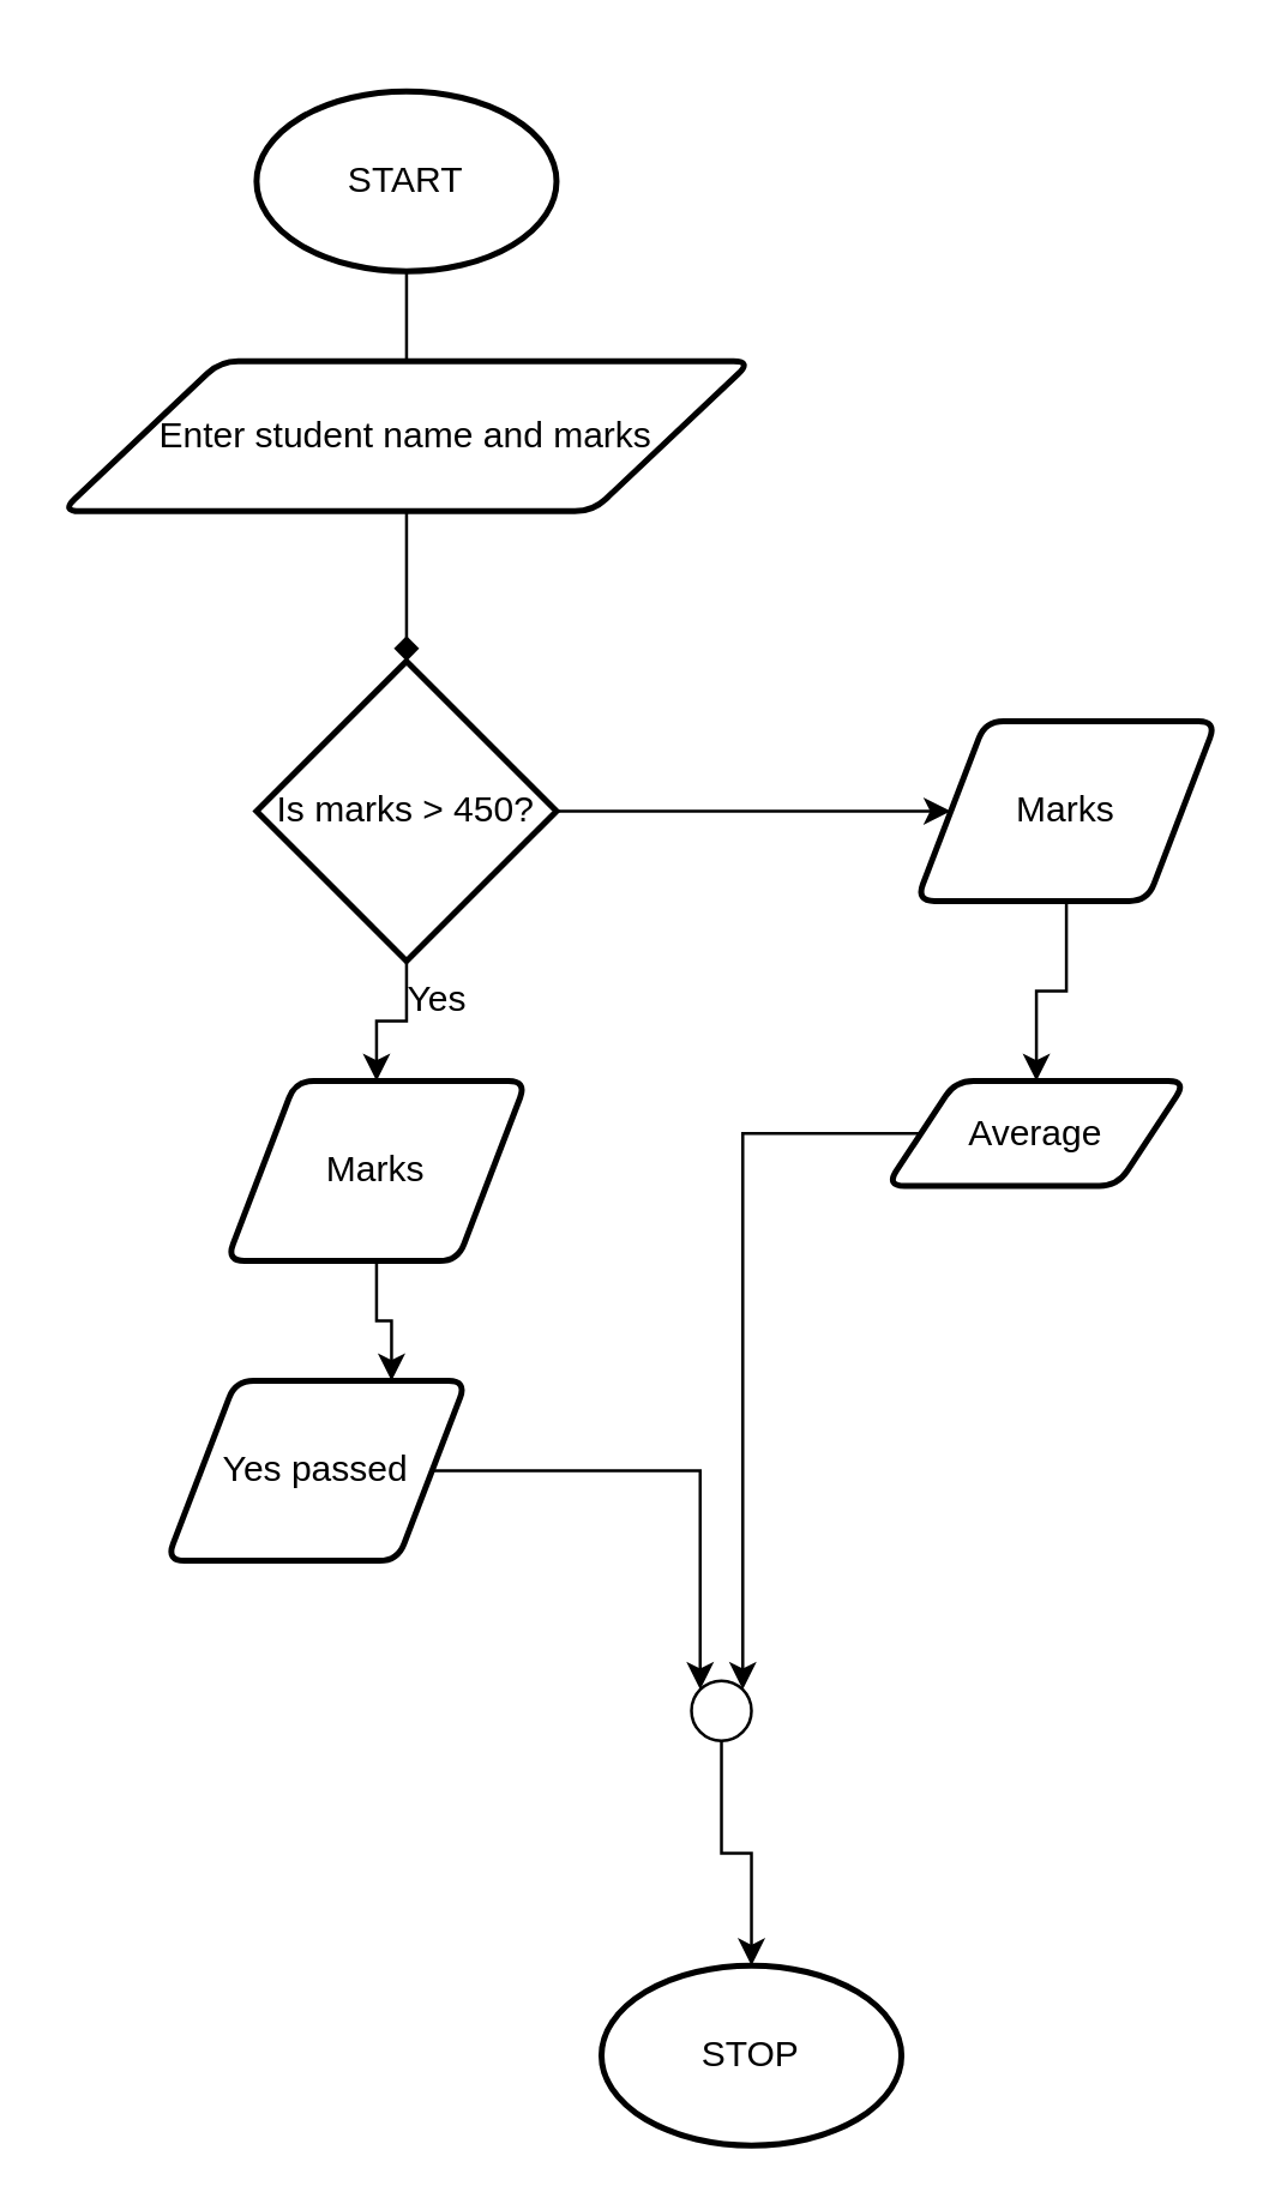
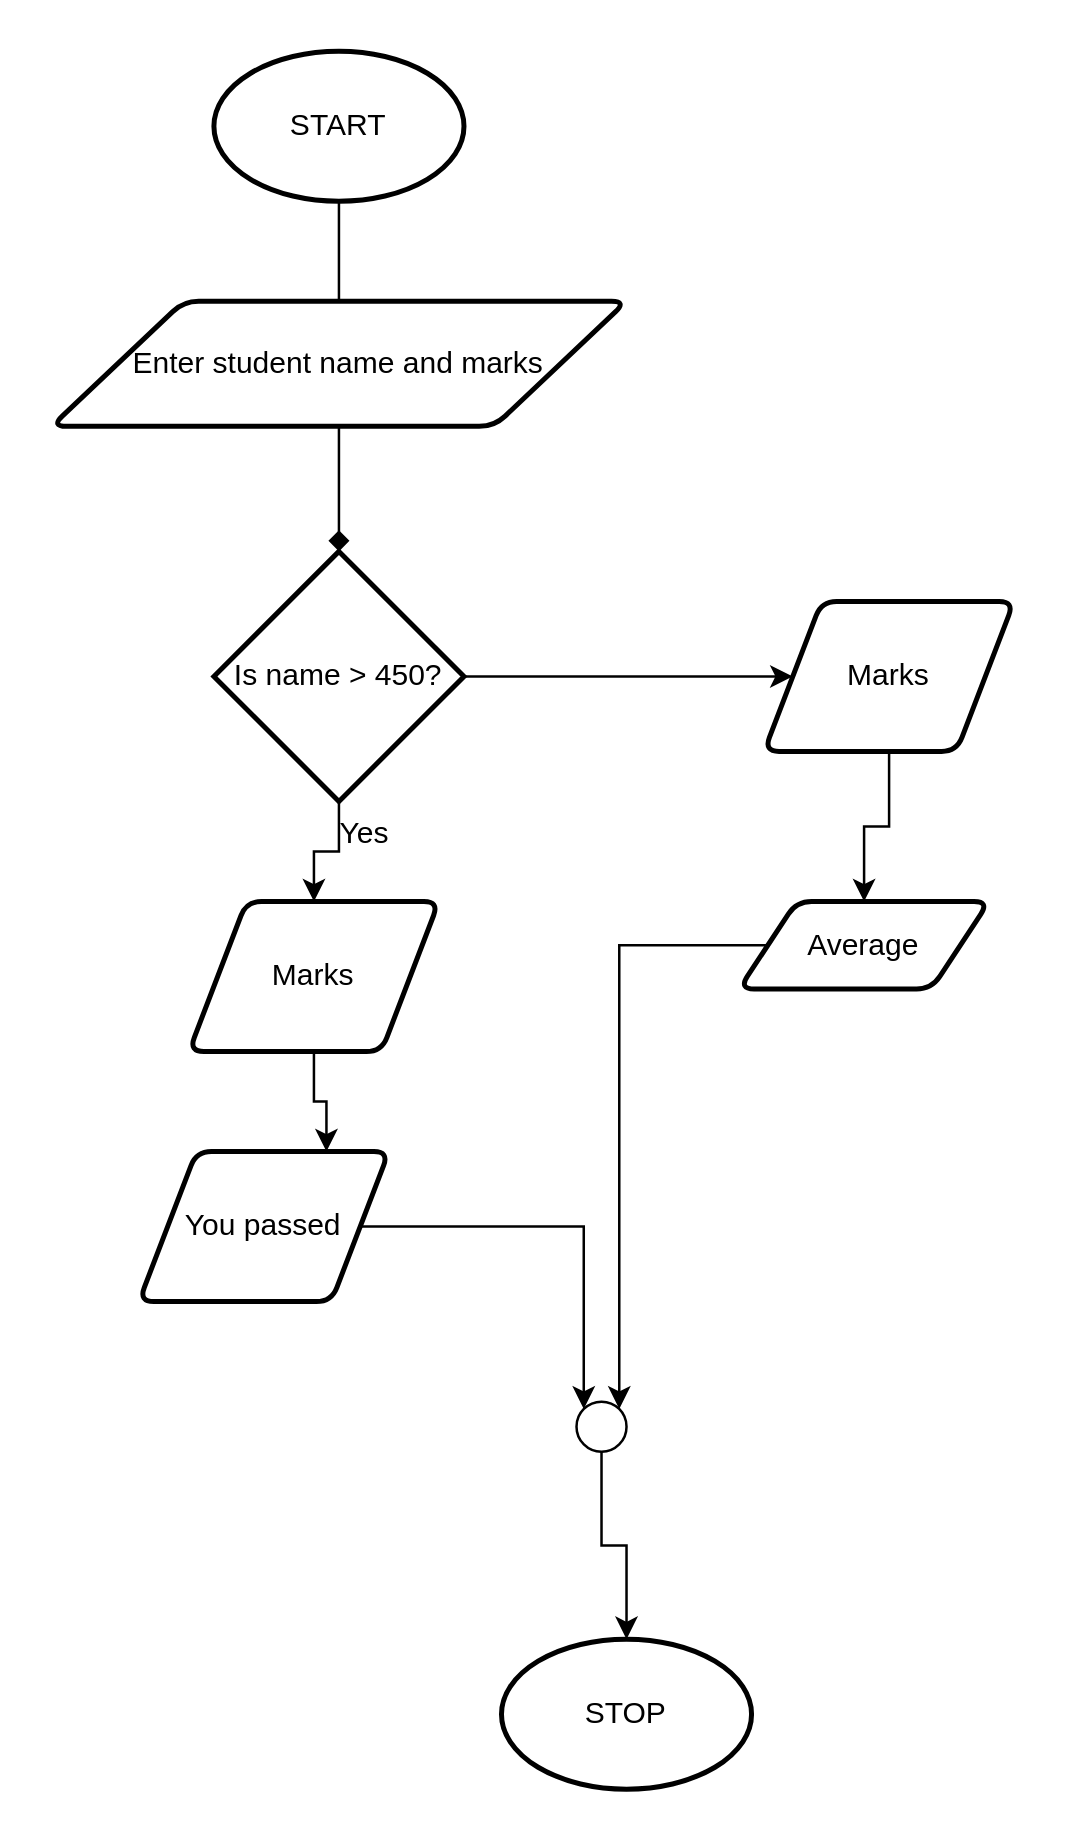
- <mxCell id="3" value="START" style="strokeWidth=2;html=1;shape=mxgraph.flowchart.start_1;whiteSpace=wrap;" vertex="1" parent="1"><mxGeometry x="85" y="30" width="100" height="60" as="geometry" /></mxCell>
+ <mxCell id="3" value="START" style="strokeWidth=2;html=1;shape=mxgraph.flowchart.start_1;whiteSpace=wrap;" vertex="1" parent="1"><mxGeometry x="85" y="20" width="100" height="60" as="geometry" /></mxCell>
- <mxCell id="8" value="Is marks &amp;gt; 450?" style="strokeWidth=2;html=1;shape=mxgraph.flowchart.decision;whiteSpace=wrap;" vertex="1" parent="1"><mxGeometry x="85" y="220" width="100" height="100" as="geometry" /></mxCell>
+ <mxCell id="8" value="Is name &amp;gt; 450?" style="strokeWidth=2;html=1;shape=mxgraph.flowchart.decision;whiteSpace=wrap;" vertex="1" parent="1"><mxGeometry x="85" y="220" width="100" height="100" as="geometry" /></mxCell>
- <mxCell id="12" value="Yes passed" style="shape=parallelogram;html=1;strokeWidth=2;perimeter=parallelogramPerimeter;whiteSpace=wrap;rounded=1;arcSize=12;size=0.23;" vertex="1" parent="1"><mxGeometry x="55" y="460" width="100" height="60" as="geometry" /></mxCell>
+ <mxCell id="12" value="You passed" style="shape=parallelogram;html=1;strokeWidth=2;perimeter=parallelogramPerimeter;whiteSpace=wrap;rounded=1;arcSize=12;size=0.23;" vertex="1" parent="1"><mxGeometry x="55" y="460" width="100" height="60" as="geometry" /></mxCell>
